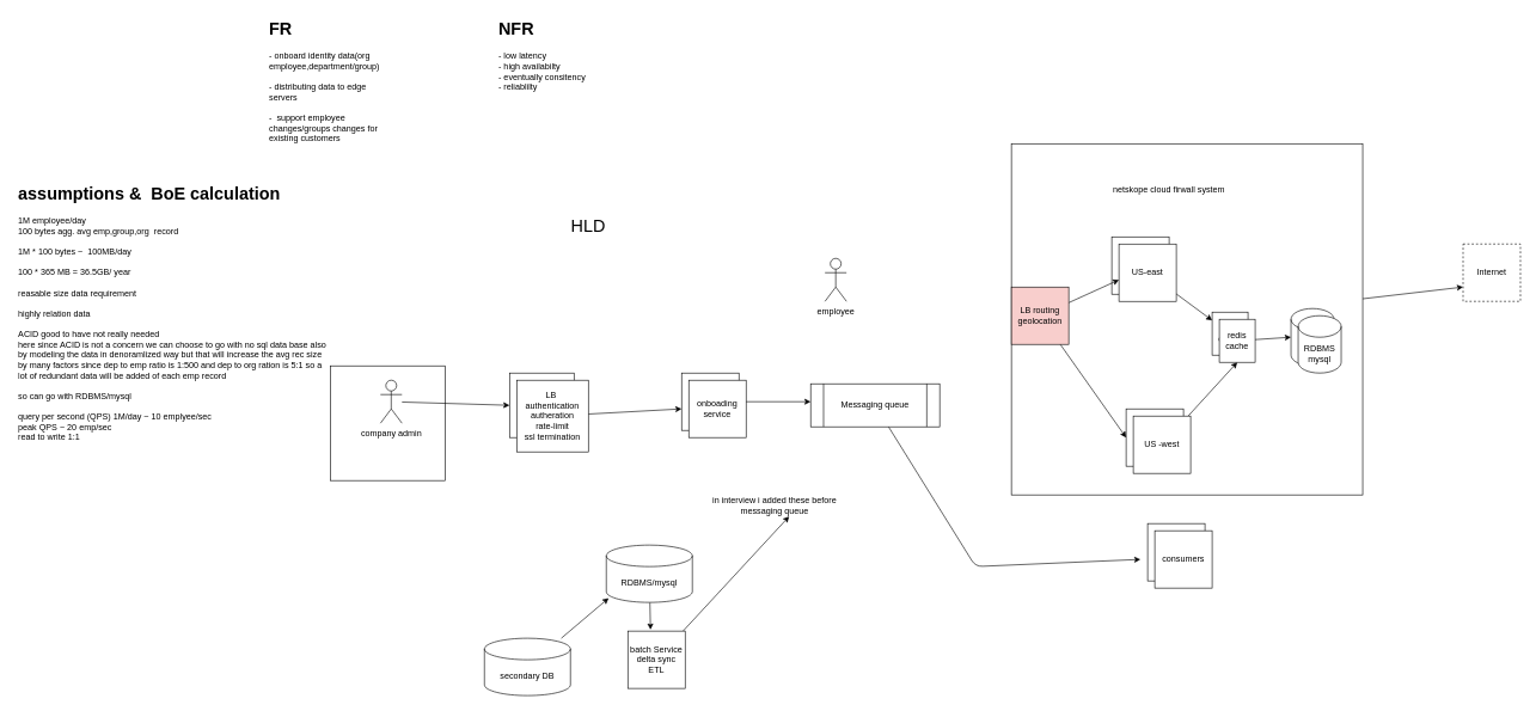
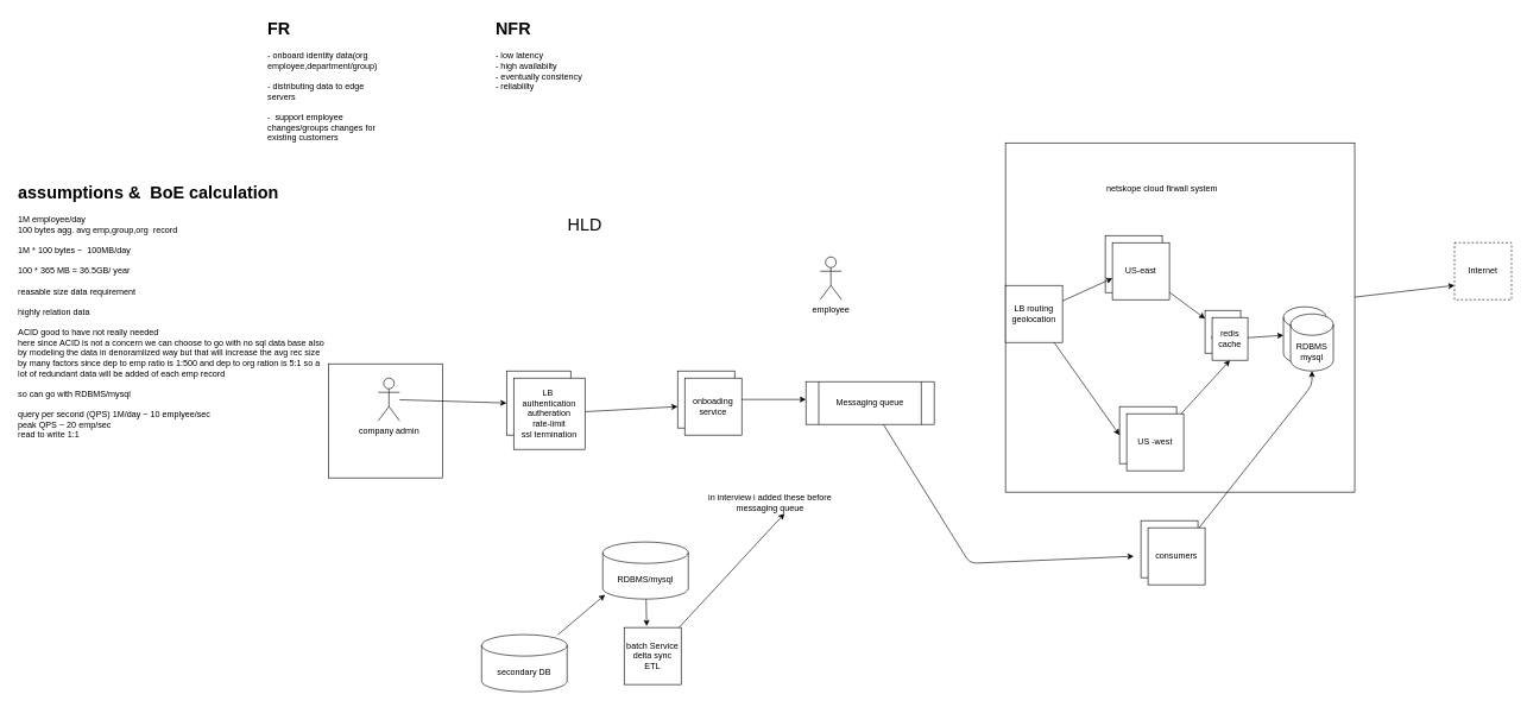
- <mxCell id="32" value="LB routing geolocation" style="whiteSpace=wrap;html=1;aspect=fixed;fillColor=#f8cecc;" vertex="1" parent="1"><mxGeometry x="1410" y="400" width="80" height="80" as="geometry" /></mxCell>
+ <mxCell id="32" value="LB routing geolocation" style="whiteSpace=wrap;html=1;aspect=fixed;" vertex="1" parent="1"><mxGeometry x="1410" y="400" width="80" height="80" as="geometry" /></mxCell>
+ <mxCell id="46" style="edgeStyle=none;html=1;fontSize=12;entryX=0.5;entryY=1;entryDx=0;entryDy=0;entryPerimeter=0;" edge="1" parent="1" source="47" target="43"><mxGeometry relative="1" as="geometry"><Array as="points"><mxPoint x="1840" y="540" /></Array></mxGeometry></mxCell>
